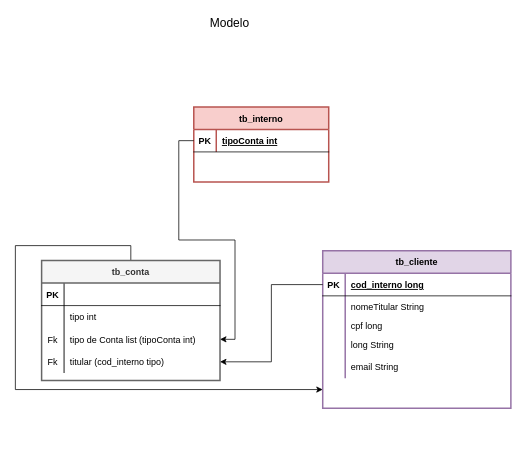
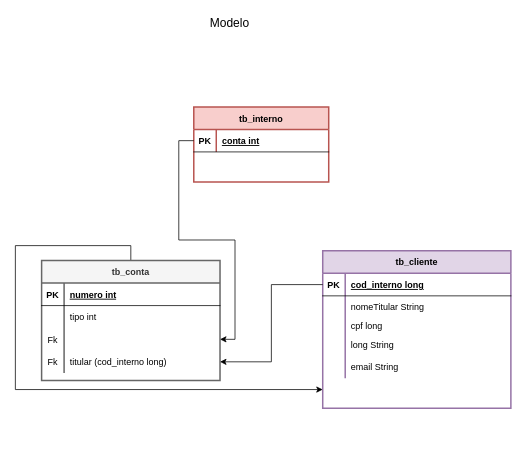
- <mxCell id="37" value="tipoConta int" style="shape=partialRectangle;connectable=0;fillColor=none;top=0;left=0;bottom=0;right=0;align=left;spacingLeft=6;fontStyle=5;overflow=hidden;" parent="35" vertex="1"><mxGeometry x="30" width="150" height="30" as="geometry"><mxRectangle width="150" height="30" as="alternateBounds" /></mxGeometry></mxCell>
+ <mxCell id="37" value="conta int" style="shape=partialRectangle;connectable=0;fillColor=none;top=0;left=0;bottom=0;right=0;align=left;spacingLeft=6;fontStyle=5;overflow=hidden;" parent="35" vertex="1"><mxGeometry x="30" width="150" height="30" as="geometry"><mxRectangle width="150" height="30" as="alternateBounds" /></mxGeometry></mxCell>
+ <mxCell id="6" value="numero int" style="shape=partialRectangle;connectable=0;fillColor=none;top=0;left=0;bottom=0;right=0;align=left;spacingLeft=6;fontStyle=5;overflow=hidden;" parent="4" vertex="1"><mxGeometry x="30" width="208" height="30" as="geometry"><mxRectangle width="208" height="30" as="alternateBounds" /></mxGeometry></mxCell>
- <mxCell id="12" value="tipo de Conta list (tipoConta int)" style="shape=partialRectangle;connectable=0;fillColor=none;top=0;left=0;bottom=0;right=0;align=left;spacingLeft=6;overflow=hidden;" parent="10" vertex="1"><mxGeometry x="30" width="208" height="30" as="geometry"><mxRectangle width="208" height="30" as="alternateBounds" /></mxGeometry></mxCell>
- <mxCell id="15" value="titular (cod_interno tipo)" style="shape=partialRectangle;connectable=0;fillColor=none;top=0;left=0;bottom=0;right=0;align=left;spacingLeft=6;overflow=hidden;" parent="13" vertex="1"><mxGeometry x="30" width="208" height="30" as="geometry"><mxRectangle width="208" height="30" as="alternateBounds" /></mxGeometry></mxCell>
+ <mxCell id="15" value="titular (cod_interno long)" style="shape=partialRectangle;connectable=0;fillColor=none;top=0;left=0;bottom=0;right=0;align=left;spacingLeft=6;overflow=hidden;" parent="13" vertex="1"><mxGeometry x="30" width="208" height="30" as="geometry"><mxRectangle width="208" height="30" as="alternateBounds" /></mxGeometry></mxCell>
